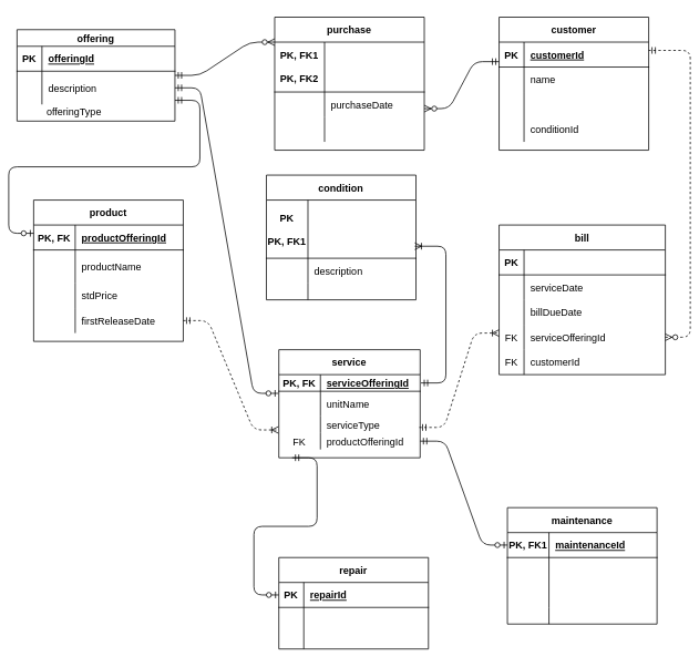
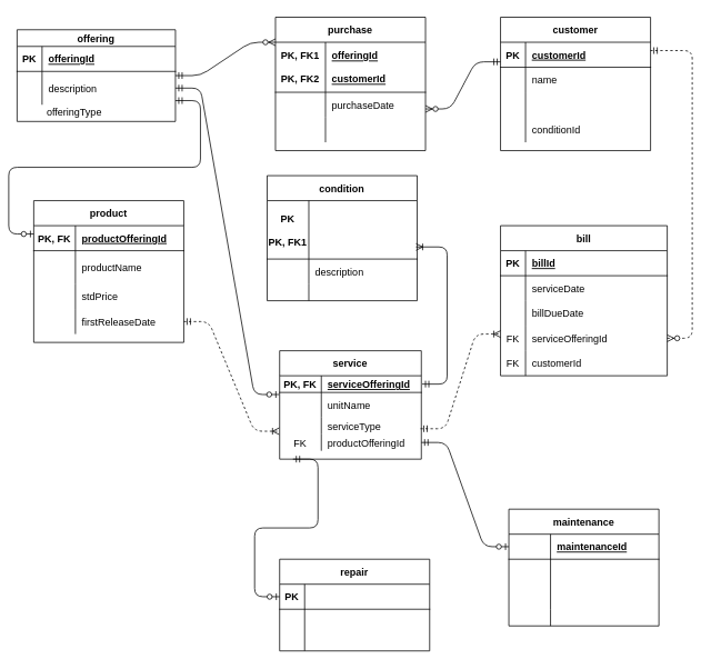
+ <mxCell id="5" value="offeringId&#10;&#10;customerId" style="shape=partialRectangle;overflow=hidden;connectable=0;fillColor=none;top=0;left=0;bottom=0;right=0;align=left;spacingLeft=6;fontStyle=5;" parent="3" vertex="1"><mxGeometry x="60" width="120" height="60" as="geometry" /></mxCell>
+ <mxCell id="15" value="billId" style="shape=partialRectangle;overflow=hidden;connectable=0;fillColor=none;top=0;left=0;bottom=0;right=0;align=left;spacingLeft=6;fontStyle=5;" parent="13" vertex="1"><mxGeometry x="30" width="170" height="30" as="geometry" /></mxCell>
- <mxCell id="93" value="PK, FK1" style="shape=partialRectangle;connectable=0;fillColor=none;top=0;left=0;bottom=0;right=0;fontStyle=1;overflow=hidden;" vertex="1" parent="92"><mxGeometry width="50" height="30" as="geometry" /></mxCell>
- <mxCell id="107" value="repairId" style="shape=partialRectangle;connectable=0;fillColor=none;top=0;left=0;bottom=0;right=0;align=left;spacingLeft=6;fontStyle=5;overflow=hidden;" vertex="1" parent="105"><mxGeometry x="30" width="150" height="30" as="geometry" /></mxCell>
